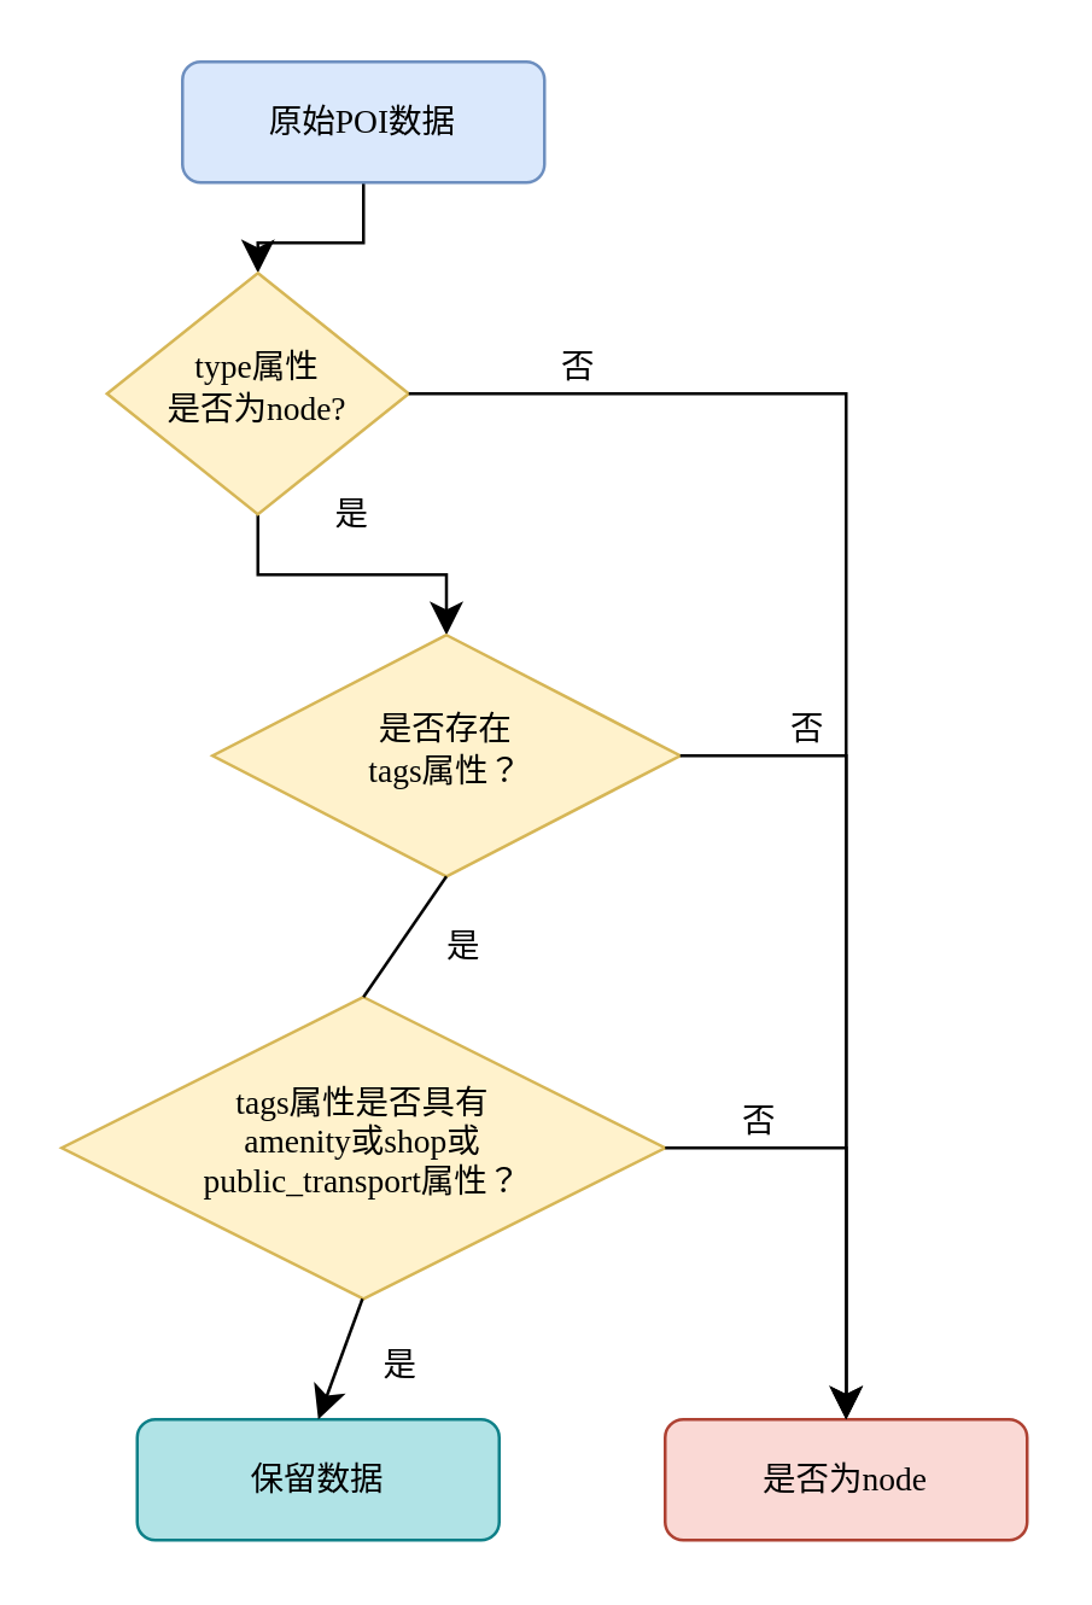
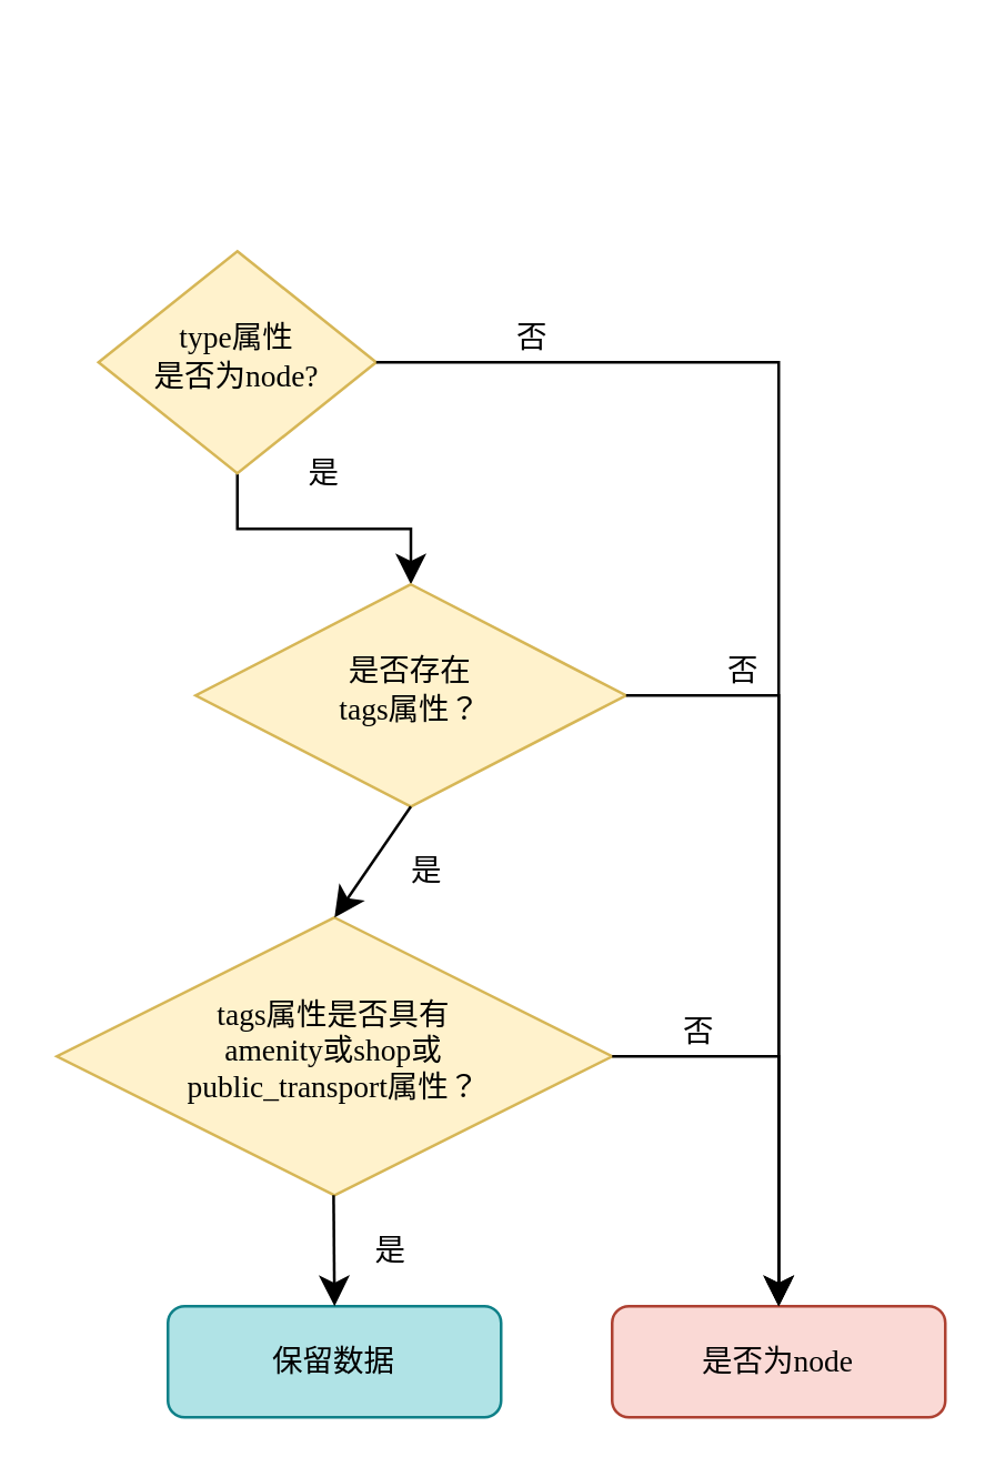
- <mxCell id="3" value="原始POI数据" style="rounded=1;whiteSpace=wrap;html=1;fontSize=11;glass=0;strokeWidth=1;shadow=0;fillColor=#dae8fc;strokeColor=#6c8ebf;fontFamily=SimHei;" parent="1" vertex="1"><mxGeometry x="60" y="20" width="120" height="40" as="geometry" /></mxCell>
- <mxCell id="2" value="" style="rounded=0;html=1;jettySize=auto;orthogonalLoop=1;fontSize=11;endArrow=classic;endFill=1;endSize=8;strokeWidth=1;shadow=0;labelBackgroundColor=none;edgeStyle=orthogonalEdgeStyle;fontFamily=SimHei;" parent="1" source="3" target="5" edge="1"><mxGeometry relative="1" as="geometry" /></mxCell>
- <mxCell id="9" value="" style="endArrow=none;html=1;rounded=0;exitX=0.5;exitY=1;exitDx=0;exitDy=0;entryX=0.5;entryY=0;entryDx=0;entryDy=0;endSize=8;fontFamily=SimHei;fontSize=11;" edge="1" parent="1" source="6" target="8"><mxGeometry width="50" height="50" relative="1" as="geometry"><mxPoint x="160" y="310" as="sourcePoint" /><mxPoint x="210" y="260" as="targetPoint" /></mxGeometry></mxCell>
+ <mxCell id="9" value="" style="endArrow=classic;html=1;rounded=0;exitX=0.5;exitY=1;exitDx=0;exitDy=0;entryX=0.5;entryY=0;entryDx=0;entryDy=0;endSize=8;fontFamily=SimHei;fontSize=11;" edge="1" parent="1" source="6" target="8"><mxGeometry width="50" height="50" relative="1" as="geometry"><mxPoint x="160" y="310" as="sourcePoint" /><mxPoint x="210" y="260" as="targetPoint" /></mxGeometry></mxCell>
- <mxCell id="11" value="保留数据" style="rounded=1;whiteSpace=wrap;html=1;fontSize=11;glass=0;strokeWidth=1;shadow=0;fillColor=#b0e3e6;strokeColor=#0e8088;fontFamily=SimHei;" vertex="1" parent="1"><mxGeometry x="45" y="470" width="120" height="40" as="geometry" /></mxCell>
+ <mxCell id="11" value="保留数据" style="rounded=1;whiteSpace=wrap;html=1;fontSize=11;glass=0;strokeWidth=1;shadow=0;fillColor=#b0e3e6;strokeColor=#0e8088;fontFamily=SimHei;" vertex="1" parent="1"><mxGeometry x="60" y="470" width="120" height="40" as="geometry" /></mxCell>
